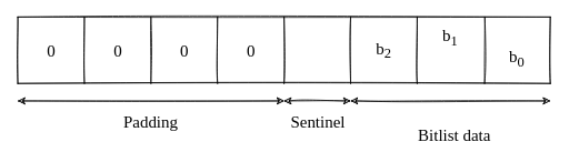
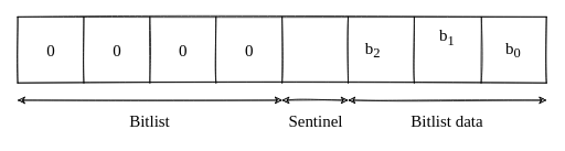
- <mxCell id="12" value="&lt;font style=&quot;font-size: 20px&quot; data-font-src=&quot;https://fonts.googleapis.com/css?family=Gloria+Hallelujah&quot; face=&quot;Gloria Hallelujah&quot;&gt;b&lt;sub&gt;2&lt;/sub&gt;&lt;/font&gt;" style="text;html=1;strokeColor=none;fillColor=none;align=center;verticalAlign=middle;whiteSpace=wrap;rounded=0;sketch=1;" parent="1" vertex="1"><mxGeometry x="430" y="45" width="60" height="30" as="geometry" /></mxCell>
+ <mxCell id="12" value="&lt;font style=&quot;font-size: 20px&quot; data-font-src=&quot;https://fonts.googleapis.com/css?family=Gloria+Hallelujah&quot; face=&quot;Gloria Hallelujah&quot;&gt;b&lt;sub&gt;2&lt;/sub&gt;&lt;/font&gt;" style="text;html=1;strokeColor=none;fillColor=none;align=center;verticalAlign=middle;whiteSpace=wrap;rounded=0;sketch=1;" parent="1" vertex="1"><mxGeometry x="420" y="45" width="60" height="30" as="geometry" /></mxCell>
- <mxCell id="10" value="&lt;font style=&quot;font-size: 20px&quot; data-font-src=&quot;https://fonts.googleapis.com/css?family=Gloria+Hallelujah&quot; face=&quot;Gloria Hallelujah&quot;&gt;b&lt;sub&gt;0&lt;/sub&gt;&lt;/font&gt;" style="text;html=1;strokeColor=none;fillColor=none;align=center;verticalAlign=middle;whiteSpace=wrap;rounded=0;sketch=1;" parent="1" vertex="1"><mxGeometry x="590" y="55" width="60" height="30" as="geometry" /></mxCell>
+ <mxCell id="10" value="&lt;font style=&quot;font-size: 20px&quot; data-font-src=&quot;https://fonts.googleapis.com/css?family=Gloria+Hallelujah&quot; face=&quot;Gloria Hallelujah&quot;&gt;b&lt;sub&gt;0&lt;/sub&gt;&lt;/font&gt;" style="text;html=1;strokeColor=none;fillColor=none;align=center;verticalAlign=middle;whiteSpace=wrap;rounded=0;sketch=1;" parent="1" vertex="1"><mxGeometry x="590" y="45" width="60" height="30" as="geometry" /></mxCell>
- <mxCell id="20" value="Padding" style="text;html=1;strokeColor=none;fillColor=none;align=center;verticalAlign=middle;whiteSpace=wrap;rounded=0;sketch=1;fontFamily=Gloria Hallelujah;fontSource=https%3A%2F%2Ffonts.googleapis.com%2Fcss%3Ffamily%3DGloria%2BHallelujah;fontSize=20;" parent="1" vertex="1"><mxGeometry x="150" y="131" width="60" height="30" as="geometry" /></mxCell>
+ <mxCell id="20" value="Bitlist" style="text;html=1;strokeColor=none;fillColor=none;align=center;verticalAlign=middle;whiteSpace=wrap;rounded=0;sketch=1;fontFamily=Gloria Hallelujah;fontSource=https%3A%2F%2Ffonts.googleapis.com%2Fcss%3Ffamily%3DGloria%2BHallelujah;fontSize=20;" parent="1" vertex="1"><mxGeometry x="150" y="131" width="60" height="30" as="geometry" /></mxCell>
- <mxCell id="22" value="Bitlist data" style="text;html=1;strokeColor=none;fillColor=none;align=center;verticalAlign=middle;whiteSpace=wrap;rounded=0;sketch=1;fontFamily=Gloria Hallelujah;fontSource=https%3A%2F%2Ffonts.googleapis.com%2Fcss%3Ffamily%3DGloria%2BHallelujah;fontSize=20;" parent="1" vertex="1"><mxGeometry x="480" y="146" width="130" height="30" as="geometry" /></mxCell>
+ <mxCell id="22" value="Bitlist data" style="text;html=1;strokeColor=none;fillColor=none;align=center;verticalAlign=middle;whiteSpace=wrap;rounded=0;sketch=1;fontFamily=Gloria Hallelujah;fontSource=https%3A%2F%2Ffonts.googleapis.com%2Fcss%3Ffamily%3DGloria%2BHallelujah;fontSize=20;" parent="1" vertex="1"><mxGeometry x="475" y="131" width="130" height="30" as="geometry" /></mxCell>
